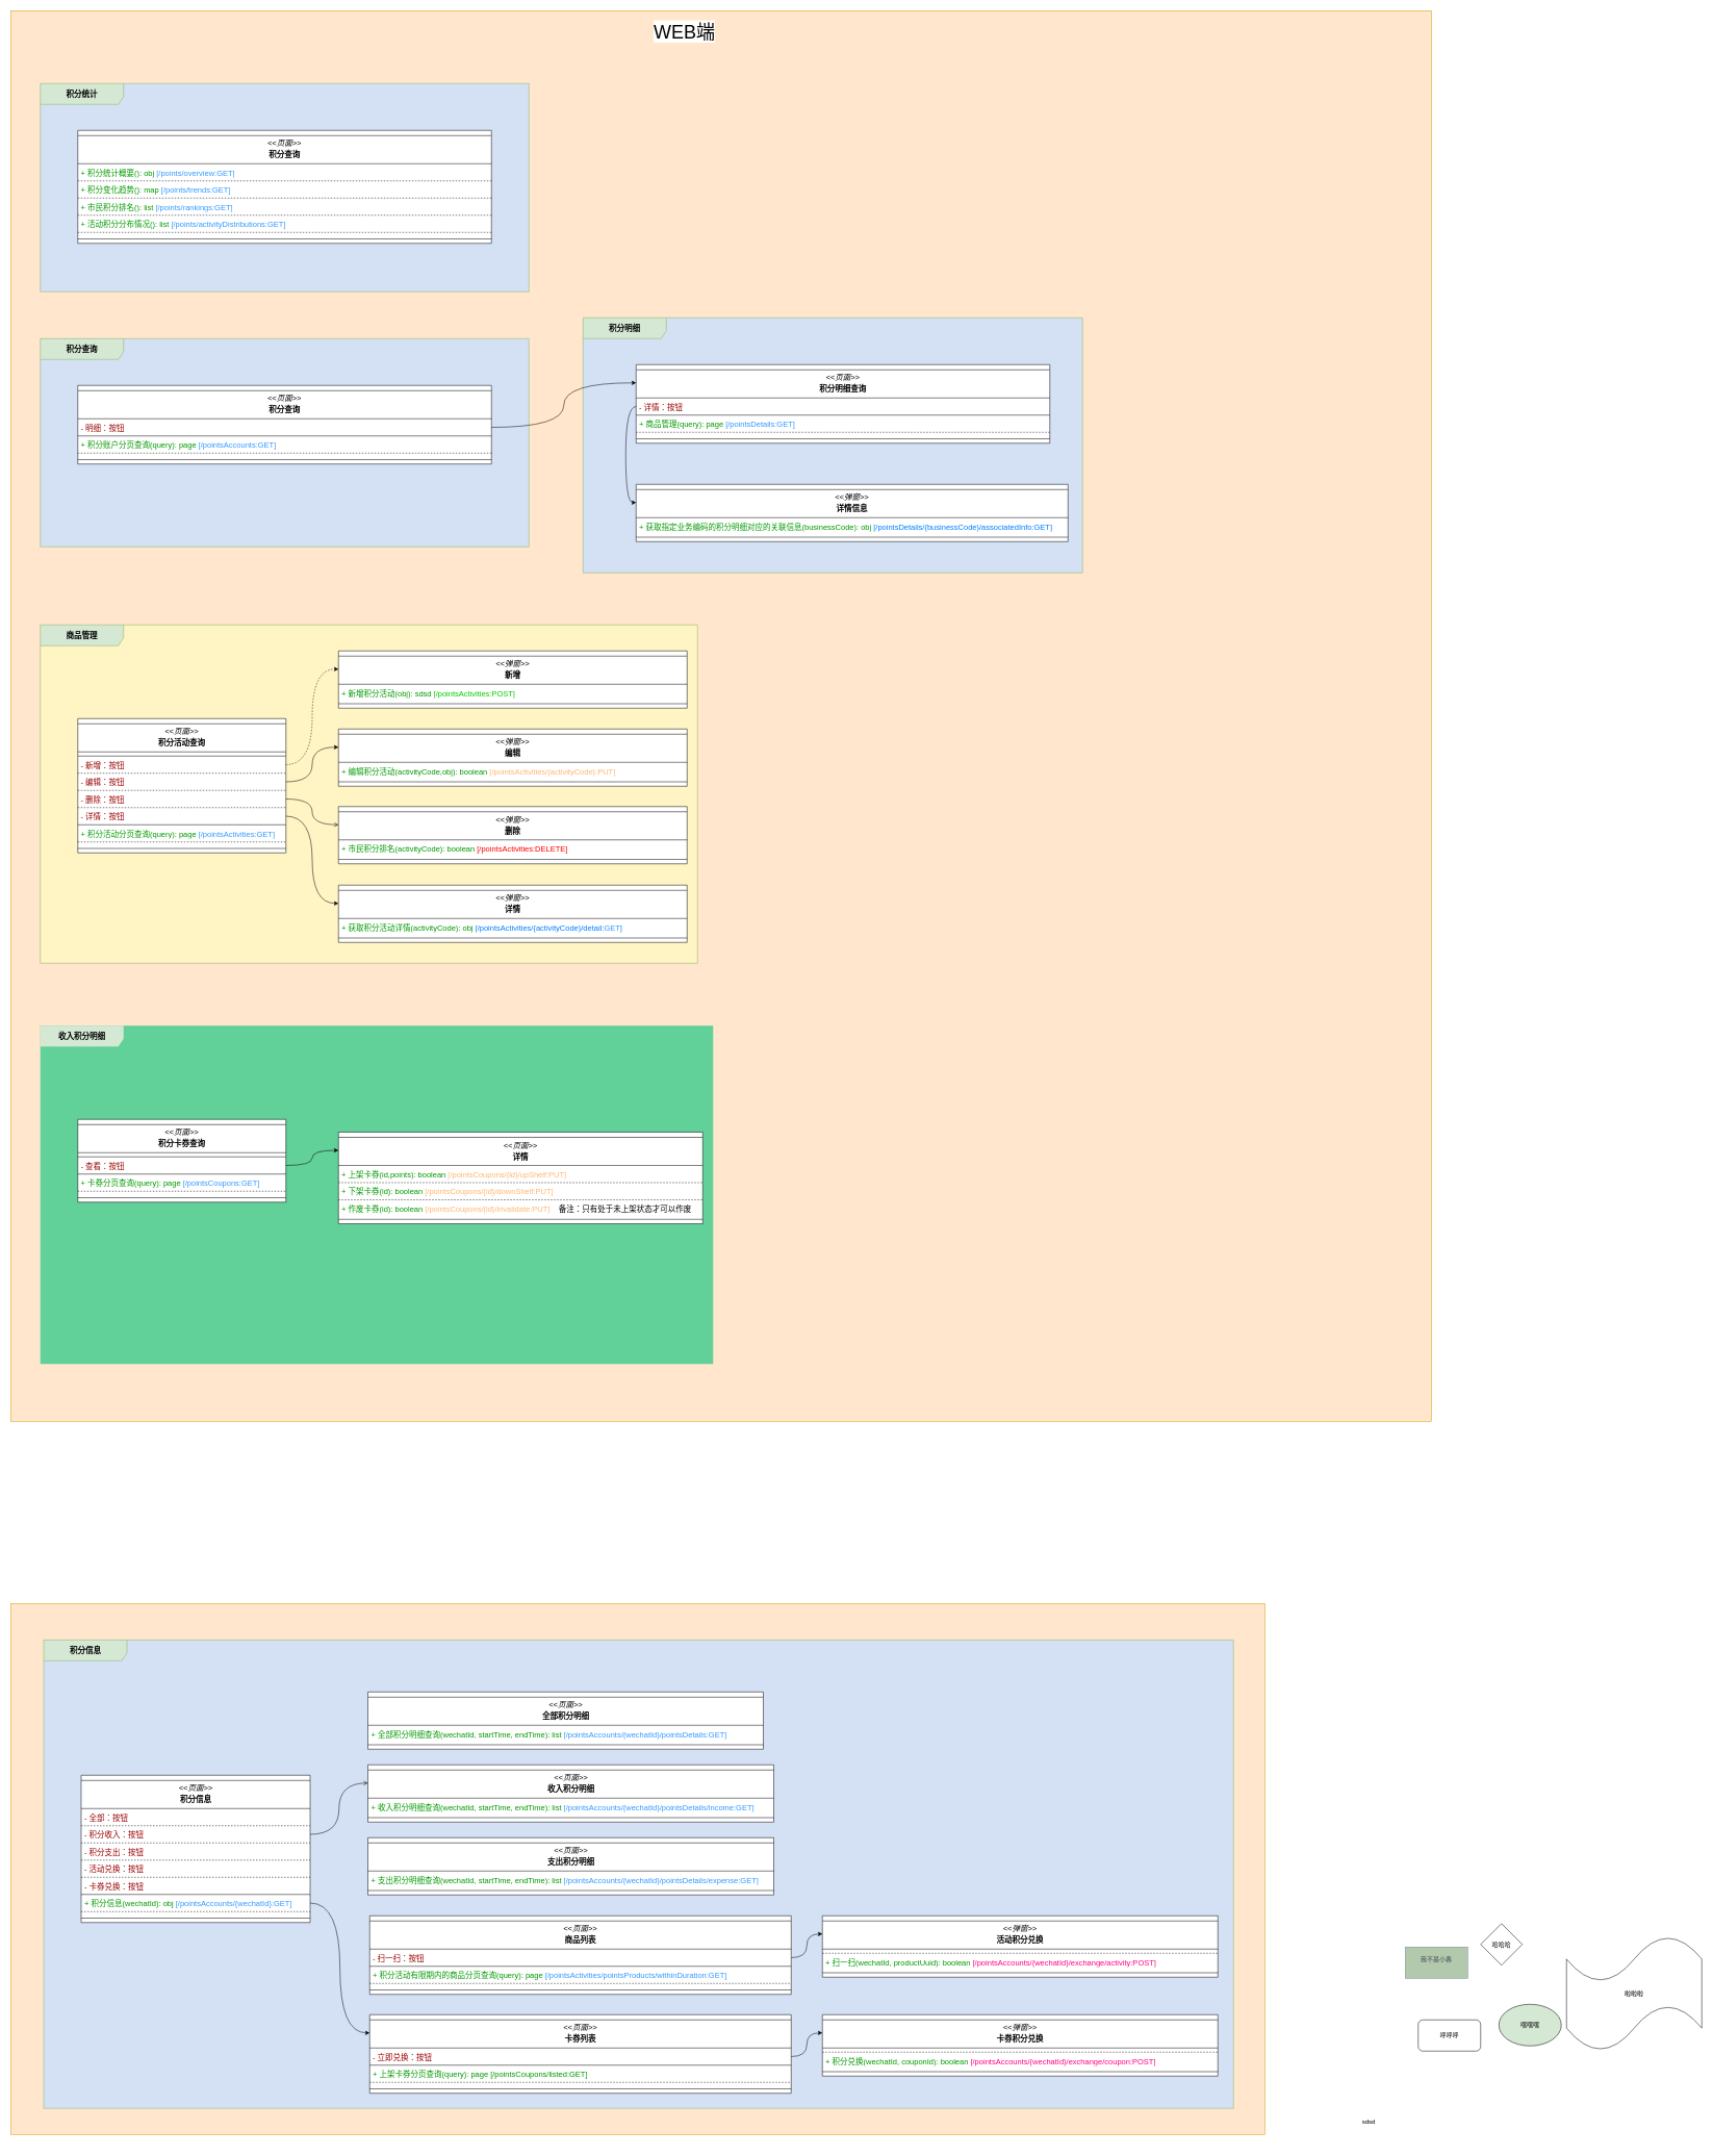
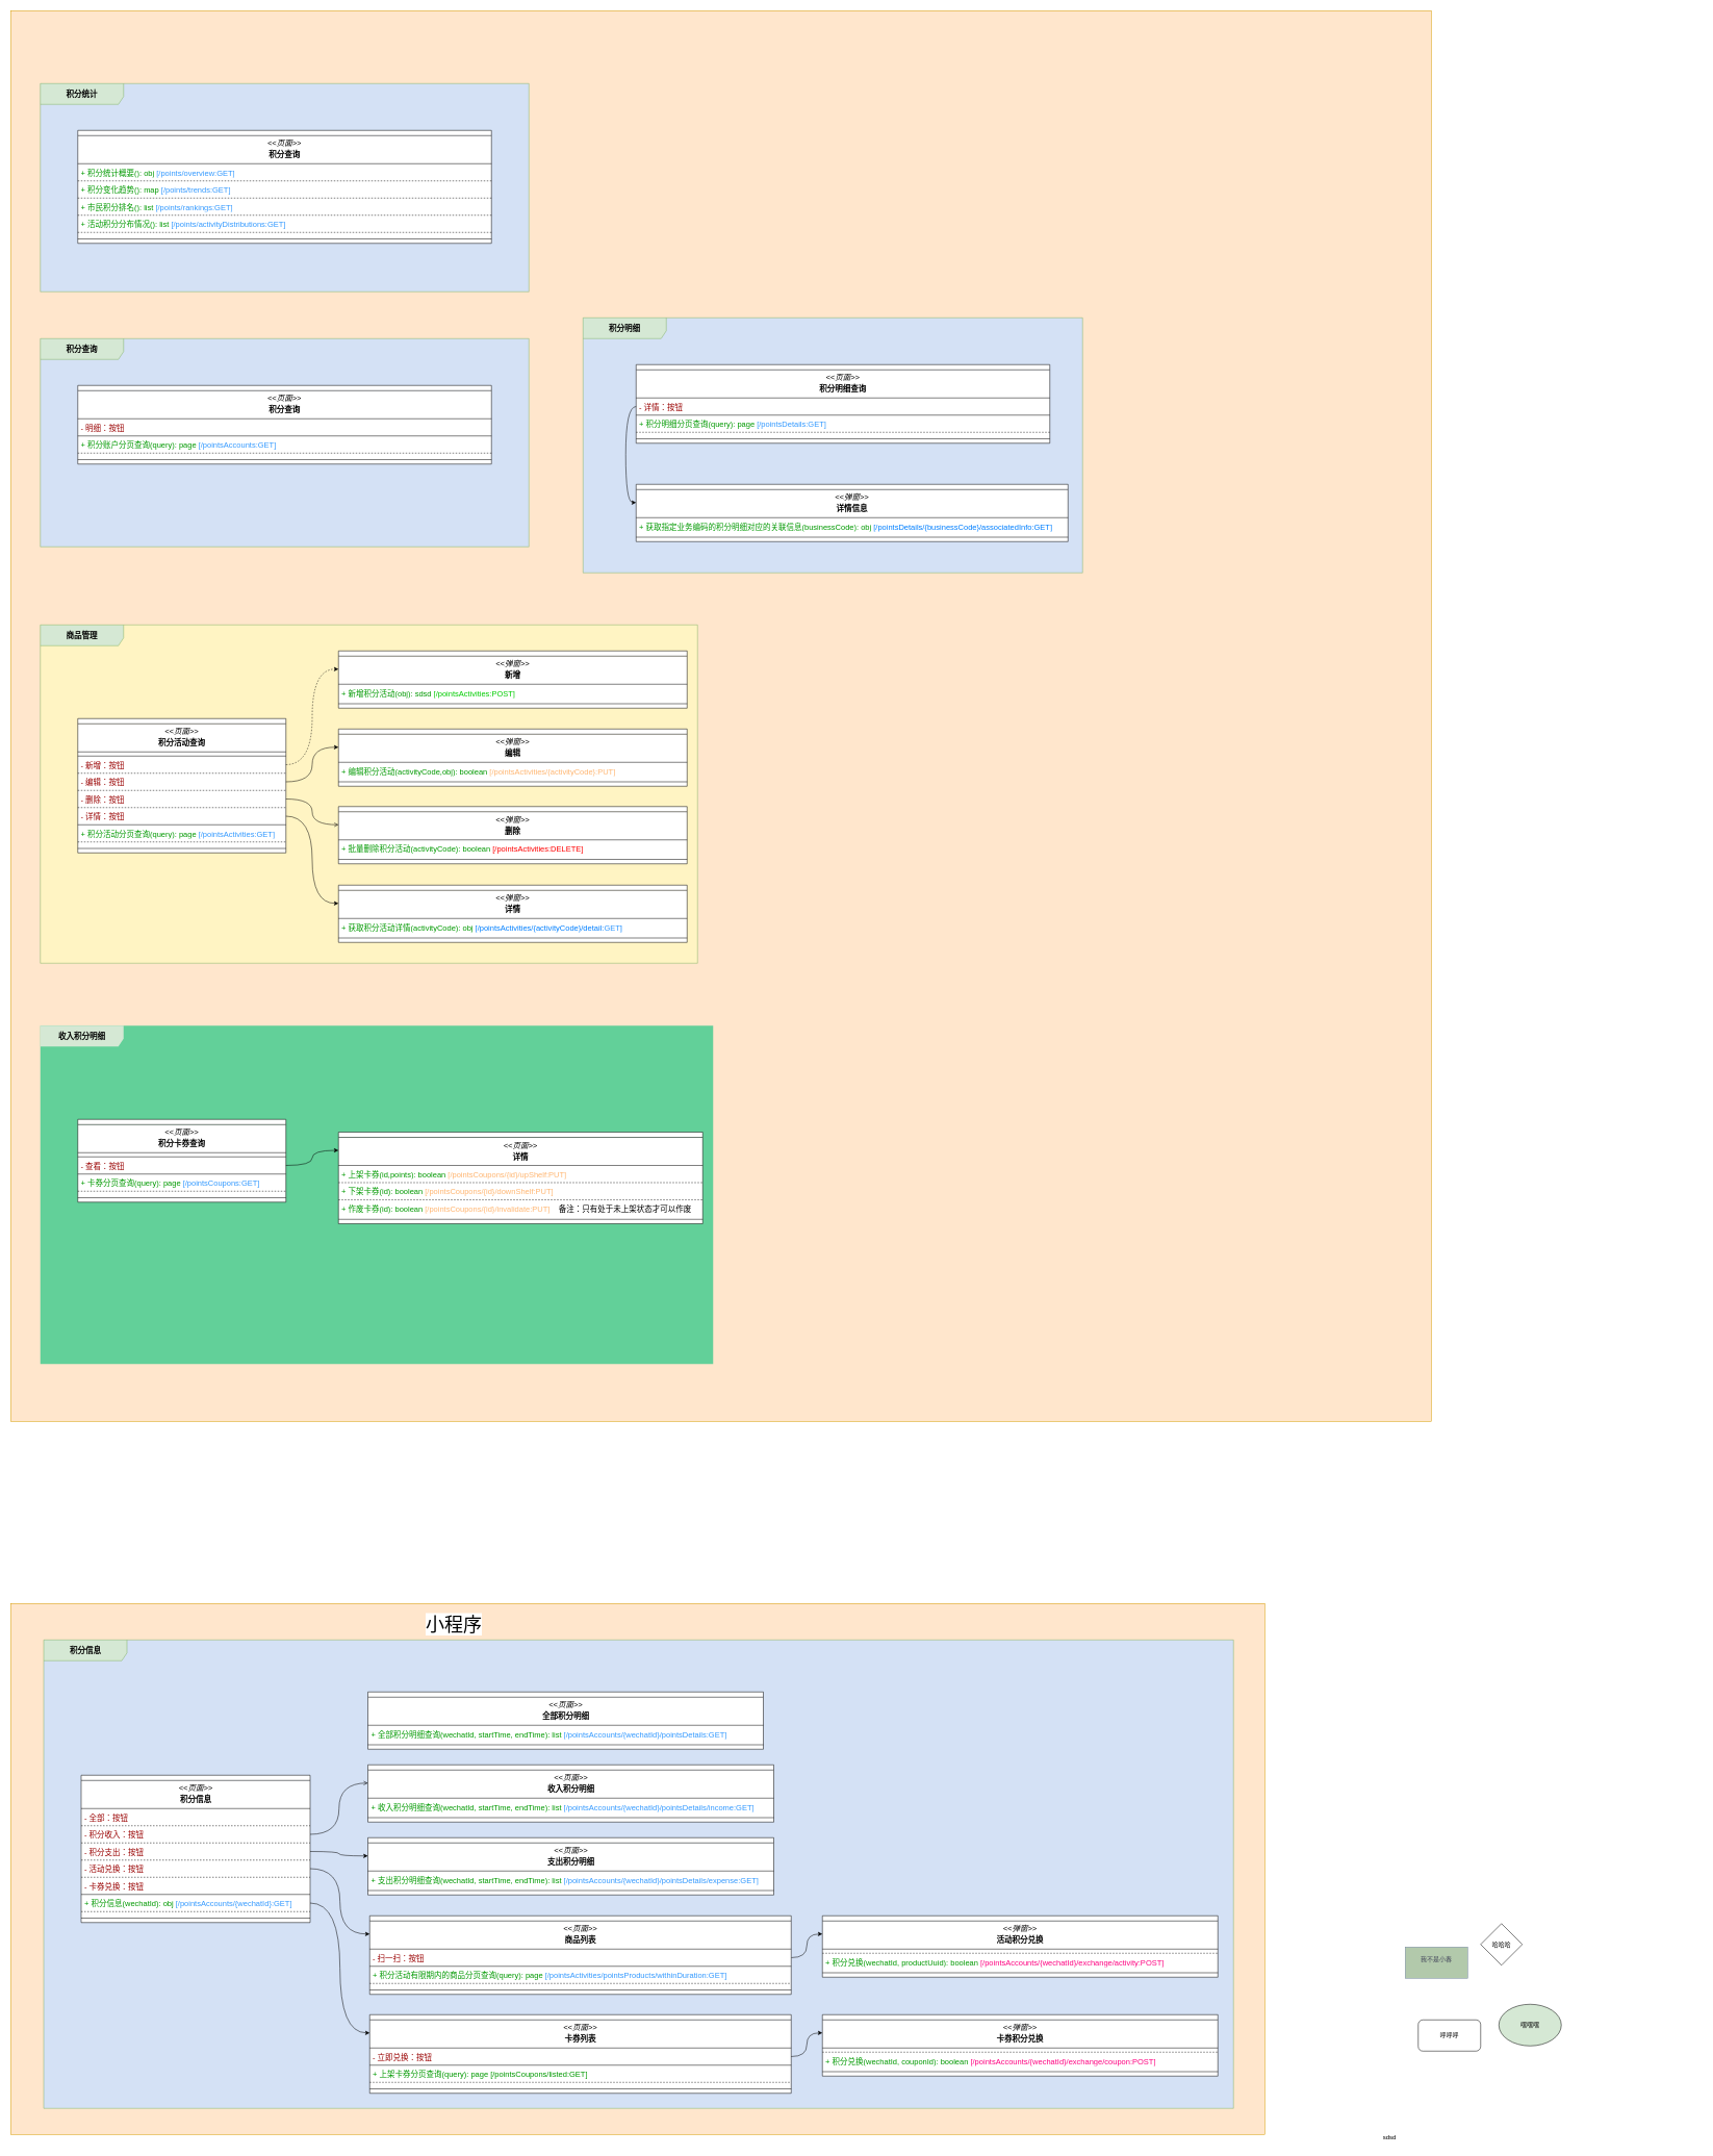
- <mxCell id="129" value="&lt;font style=&quot;font-size: 36px;&quot;&gt;WEB端&lt;/font&gt;" style="text;html=1;align=center;verticalAlign=middle;whiteSpace=wrap;rounded=0;fontFamily=Helvetica;fontSize=11;fontColor=default;labelBackgroundColor=default;" vertex="1" parent="1"><mxGeometry x="1160" y="40" width="310" height="40" as="geometry" /></mxCell>
- <mxCell id="33" style="edgeStyle=orthogonalEdgeStyle;rounded=0;orthogonalLoop=1;jettySize=auto;html=1;exitX=1;exitY=0.5;exitDx=0;exitDy=0;entryX=0;entryY=0.5;entryDx=0;entryDy=0;strokeColor=default;align=center;verticalAlign=middle;fontFamily=Helvetica;fontSize=11;fontColor=default;labelBackgroundColor=default;startArrow=none;startFill=0;endArrow=classic;endFill=1;curved=1;" edge="1" parent="1" source="13" target="20"><mxGeometry relative="1" as="geometry" /></mxCell>
- <mxCell id="24" value="+ 商品管理(query): page &lt;font color=&quot;#3399ff&quot;&gt;[/pointsDetails:GET]&lt;/font&gt;" style="text;html=1;align=left;verticalAlign=middle;spacingLeft=4;spacingRight=4;overflow=hidden;rotatable=0;points=[[0,0.5],[1,0.5]];portConstraint=eastwest;whiteSpace=wrap;swimlaneFillColor=default;fontColor=#009900;fontSize=15;" vertex="1" parent="19"><mxGeometry y="101" width="795" height="25" as="geometry" /></mxCell>
+ <mxCell id="24" value="+ 积分明细分页查询(query): page &lt;font color=&quot;#3399ff&quot;&gt;[/pointsDetails:GET]&lt;/font&gt;" style="text;html=1;align=left;verticalAlign=middle;spacingLeft=4;spacingRight=4;overflow=hidden;rotatable=0;points=[[0,0.5],[1,0.5]];portConstraint=eastwest;whiteSpace=wrap;swimlaneFillColor=default;fontColor=#009900;fontSize=15;" vertex="1" parent="19"><mxGeometry y="101" width="795" height="25" as="geometry" /></mxCell>
- <mxCell id="63" value="+ 市民积分排名(activityCode): boolean&amp;nbsp;&lt;font color=&quot;#ff0000&quot;&gt;[/pointsActivities:DELETE]&lt;/font&gt;" style="text;html=1;align=left;verticalAlign=middle;spacingLeft=4;spacingRight=4;overflow=hidden;rotatable=0;points=[[0,0.5],[1,0.5]];portConstraint=eastwest;whiteSpace=wrap;swimlaneFillColor=default;fontColor=#009900;fontSize=15;" vertex="1" parent="60"><mxGeometry y="68" width="670" height="25" as="geometry" /></mxCell>
+ <mxCell id="63" value="+ 批量删除积分活动(activityCode): boolean&amp;nbsp;&lt;font color=&quot;#ff0000&quot;&gt;[/pointsActivities:DELETE]&lt;/font&gt;" style="text;html=1;align=left;verticalAlign=middle;spacingLeft=4;spacingRight=4;overflow=hidden;rotatable=0;points=[[0,0.5],[1,0.5]];portConstraint=eastwest;whiteSpace=wrap;swimlaneFillColor=default;fontColor=#009900;fontSize=15;" vertex="1" parent="60"><mxGeometry y="68" width="670" height="25" as="geometry" /></mxCell>
+ <mxCell id="128" value="&lt;font style=&quot;font-size: 36px;&quot;&gt;小程序&lt;/font&gt;" style="text;html=1;align=center;verticalAlign=middle;whiteSpace=wrap;rounded=0;fontFamily=Helvetica;fontSize=11;fontColor=default;labelBackgroundColor=default;" vertex="1" parent="1"><mxGeometry x="716.5" y="3100" width="310" height="40" as="geometry" /></mxCell>
+ <mxCell id="126" style="edgeStyle=orthogonalEdgeStyle;rounded=0;orthogonalLoop=1;jettySize=auto;html=1;exitX=1;exitY=0.5;exitDx=0;exitDy=0;entryX=0;entryY=0.5;entryDx=0;entryDy=0;strokeColor=default;align=center;verticalAlign=middle;fontFamily=Helvetica;fontSize=11;fontColor=default;labelBackgroundColor=default;startArrow=none;startFill=0;endArrow=classic;endFill=1;curved=1;" edge="1" parent="1" source="95" target="115"><mxGeometry relative="1" as="geometry" /></mxCell>
+ <mxCell id="158" style="edgeStyle=orthogonalEdgeStyle;rounded=0;orthogonalLoop=1;jettySize=auto;html=1;exitX=1;exitY=0.5;exitDx=0;exitDy=0;entryX=0;entryY=0.5;entryDx=0;entryDy=0;curved=1;" edge="1" parent="1" source="97" target="151"><mxGeometry relative="1" as="geometry" /></mxCell>
- <mxCell id="123" value="+ 扫一扫(wechatId, productUuid): boolean &lt;font color=&quot;#ff0080&quot;&gt;[/pointsAccounts/{wechatId}/exchange/activity:POST]&lt;/font&gt;" style="text;html=1;align=left;verticalAlign=middle;spacingLeft=4;spacingRight=4;overflow=hidden;rotatable=0;points=[[0,0.5],[1,0.5]];portConstraint=eastwest;whiteSpace=wrap;swimlaneFillColor=default;fontColor=#009900;fontSize=15;" vertex="1" parent="119"><mxGeometry y="76" width="760" height="25" as="geometry" /></mxCell>
+ <mxCell id="123" value="+ 积分兑换(wechatId, productUuid): boolean &lt;font color=&quot;#ff0080&quot;&gt;[/pointsAccounts/{wechatId}/exchange/activity:POST]&lt;/font&gt;" style="text;html=1;align=left;verticalAlign=middle;spacingLeft=4;spacingRight=4;overflow=hidden;rotatable=0;points=[[0,0.5],[1,0.5]];portConstraint=eastwest;whiteSpace=wrap;swimlaneFillColor=default;fontColor=#009900;fontSize=15;" vertex="1" parent="119"><mxGeometry y="76" width="760" height="25" as="geometry" /></mxCell>
- <mxCell id="175" value="啦啦啦" style="shape=tape;whiteSpace=wrap;html=1;" vertex="1" parent="1"><mxGeometry x="3010" y="3719" width="260" height="221" as="geometry" /></mxCell>
- <mxCell id="6" value="sdsd" style="text;html=1;align=center;verticalAlign=middle;whiteSpace=wrap;rounded=0;" vertex="1" parent="1"><mxGeometry x="2600" y="4060" width="60" height="30" as="geometry" /></mxCell>
+ <mxCell id="6" value="sdsd" style="text;html=1;align=center;verticalAlign=middle;whiteSpace=wrap;rounded=0;" vertex="1" parent="1"><mxGeometry x="2640" y="4090" width="60" height="30" as="geometry" /></mxCell>
